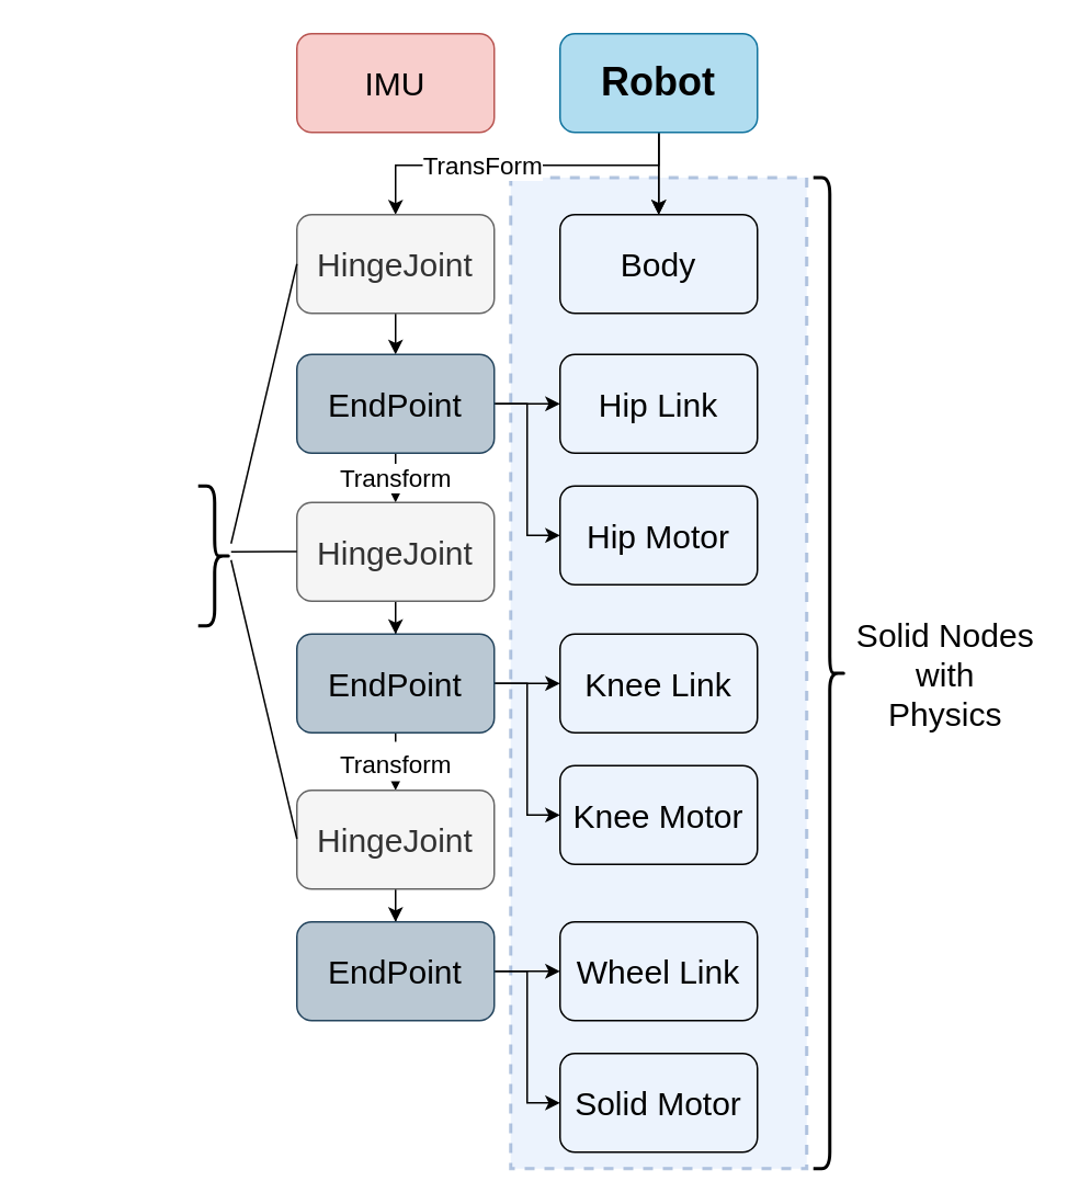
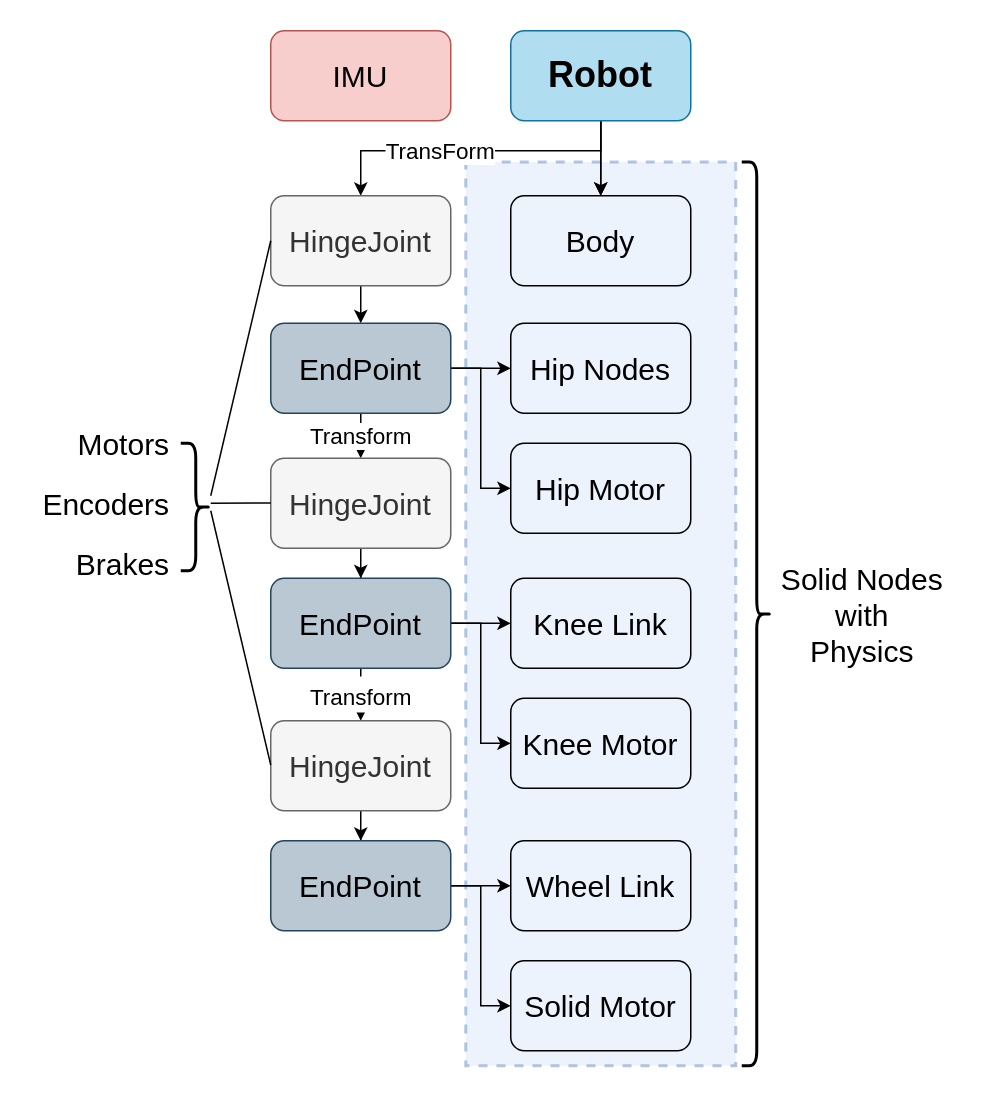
- <mxCell id="18" value="Hip Link" style="whiteSpace=wrap;html=1;rounded=1;fontSize=20;fillColor=none;" vertex="1" parent="1"><mxGeometry x="340" y="215" width="120" height="60" as="geometry" /></mxCell>
+ <mxCell id="18" value="Hip Nodes" style="whiteSpace=wrap;html=1;rounded=1;fontSize=20;fillColor=none;" vertex="1" parent="1"><mxGeometry x="340" y="215" width="120" height="60" as="geometry" /></mxCell>
+ <mxCell id="39" value="&lt;div style=&quot;text-align: right; line-height: 200%; font-size: 20px;&quot;&gt;&lt;span style=&quot;font-size: 20px;&quot;&gt;Motors&lt;/span&gt;&lt;br style=&quot;font-size: 20px;&quot;&gt;&lt;span style=&quot;font-size: 20px;&quot;&gt;Encoders&lt;/span&gt;&lt;br style=&quot;font-size: 20px;&quot;&gt;&lt;span style=&quot;font-size: 20px;&quot;&gt;Brakes&lt;/span&gt;&lt;br style=&quot;font-size: 20px;&quot;&gt;&lt;/div&gt;" style="text;html=1;align=center;verticalAlign=middle;resizable=0;points=[];autosize=1;fontSize=20;" vertex="1" parent="1"><mxGeometry x="20" y="270" width="100" height="130" as="geometry" /></mxCell>
